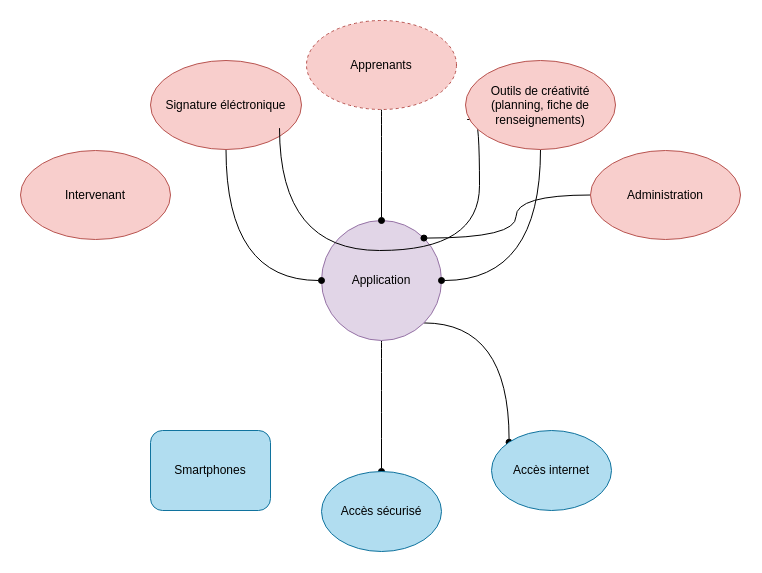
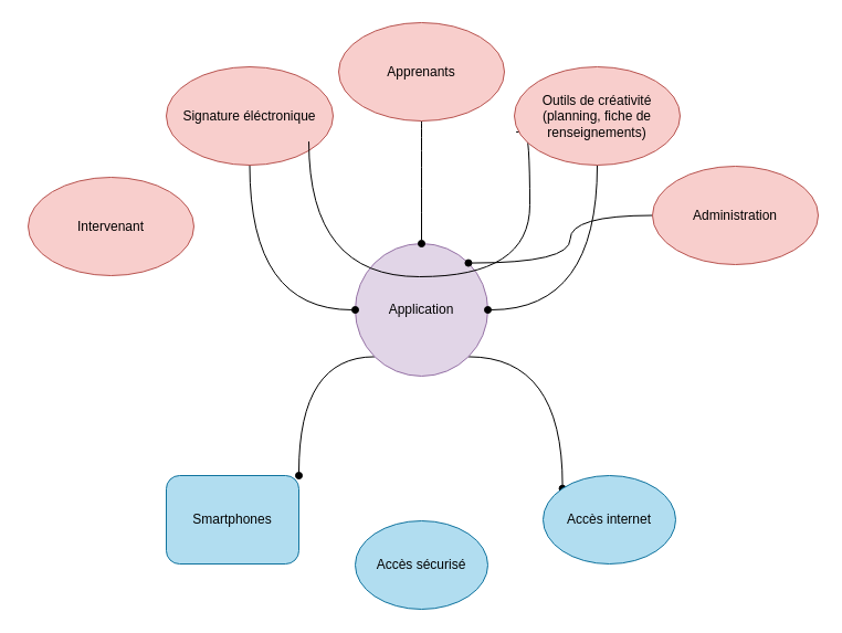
- <mxCell id="15" value="Apprenants" style="ellipse;whiteSpace=wrap;html=1;fillColor=#f8cecc;strokeColor=#b85450;dashed=1;" vertex="1" parent="1"><mxGeometry x="306" y="20" width="150" height="89" as="geometry" /></mxCell>
+ <mxCell id="15" value="Apprenants" style="ellipse;whiteSpace=wrap;html=1;fillColor=#f8cecc;strokeColor=#b85450;" vertex="1" parent="1"><mxGeometry x="306" y="20" width="150" height="89" as="geometry" /></mxCell>
- <mxCell id="16" value="Intervenant" style="ellipse;whiteSpace=wrap;html=1;fillColor=#f8cecc;strokeColor=#b85450;" vertex="1" parent="1"><mxGeometry x="20" y="150" width="150" height="89" as="geometry" /></mxCell>
+ <mxCell id="16" value="Intervenant" style="ellipse;whiteSpace=wrap;html=1;fillColor=#f8cecc;strokeColor=#b85450;" vertex="1" parent="1"><mxGeometry x="25" y="160" width="150" height="89" as="geometry" /></mxCell>
+ <mxCell id="2" style="edgeStyle=orthogonalEdgeStyle;curved=1;orthogonalLoop=1;jettySize=auto;html=1;exitX=0;exitY=1;exitDx=0;exitDy=0;entryX=1;entryY=0;entryDx=0;entryDy=0;strokeColor=default;endArrow=oval;endFill=1;" edge="1" parent="1" source="5" target="8"><mxGeometry relative="1" as="geometry" /></mxCell>
- <mxCell id="4" style="edgeStyle=orthogonalEdgeStyle;curved=1;orthogonalLoop=1;jettySize=auto;html=1;exitX=0.5;exitY=1;exitDx=0;exitDy=0;entryX=0.5;entryY=0;entryDx=0;entryDy=0;strokeColor=default;endArrow=oval;endFill=1;" edge="1" parent="1" source="5" target="13"><mxGeometry relative="1" as="geometry" /></mxCell>
